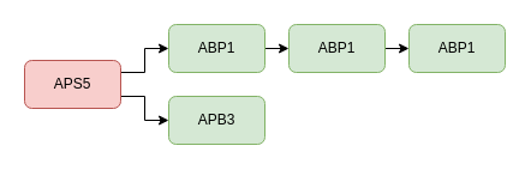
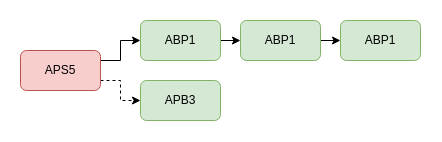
- <mxCell id="3" style="edgeStyle=orthogonalEdgeStyle;rounded=0;orthogonalLoop=1;jettySize=auto;html=1;exitX=1;exitY=0.75;exitDx=0;exitDy=0;entryX=0;entryY=0.5;entryDx=0;entryDy=0;" edge="1" parent="1" source="4" target="7"><mxGeometry relative="1" as="geometry" /></mxCell>
+ <mxCell id="3" style="edgeStyle=orthogonalEdgeStyle;rounded=0;orthogonalLoop=1;jettySize=auto;html=1;exitX=1;exitY=0.75;exitDx=0;exitDy=0;entryX=0;entryY=0.5;entryDx=0;entryDy=0;dashed=1;" edge="1" parent="1" source="4" target="7"><mxGeometry relative="1" as="geometry" /></mxCell>
